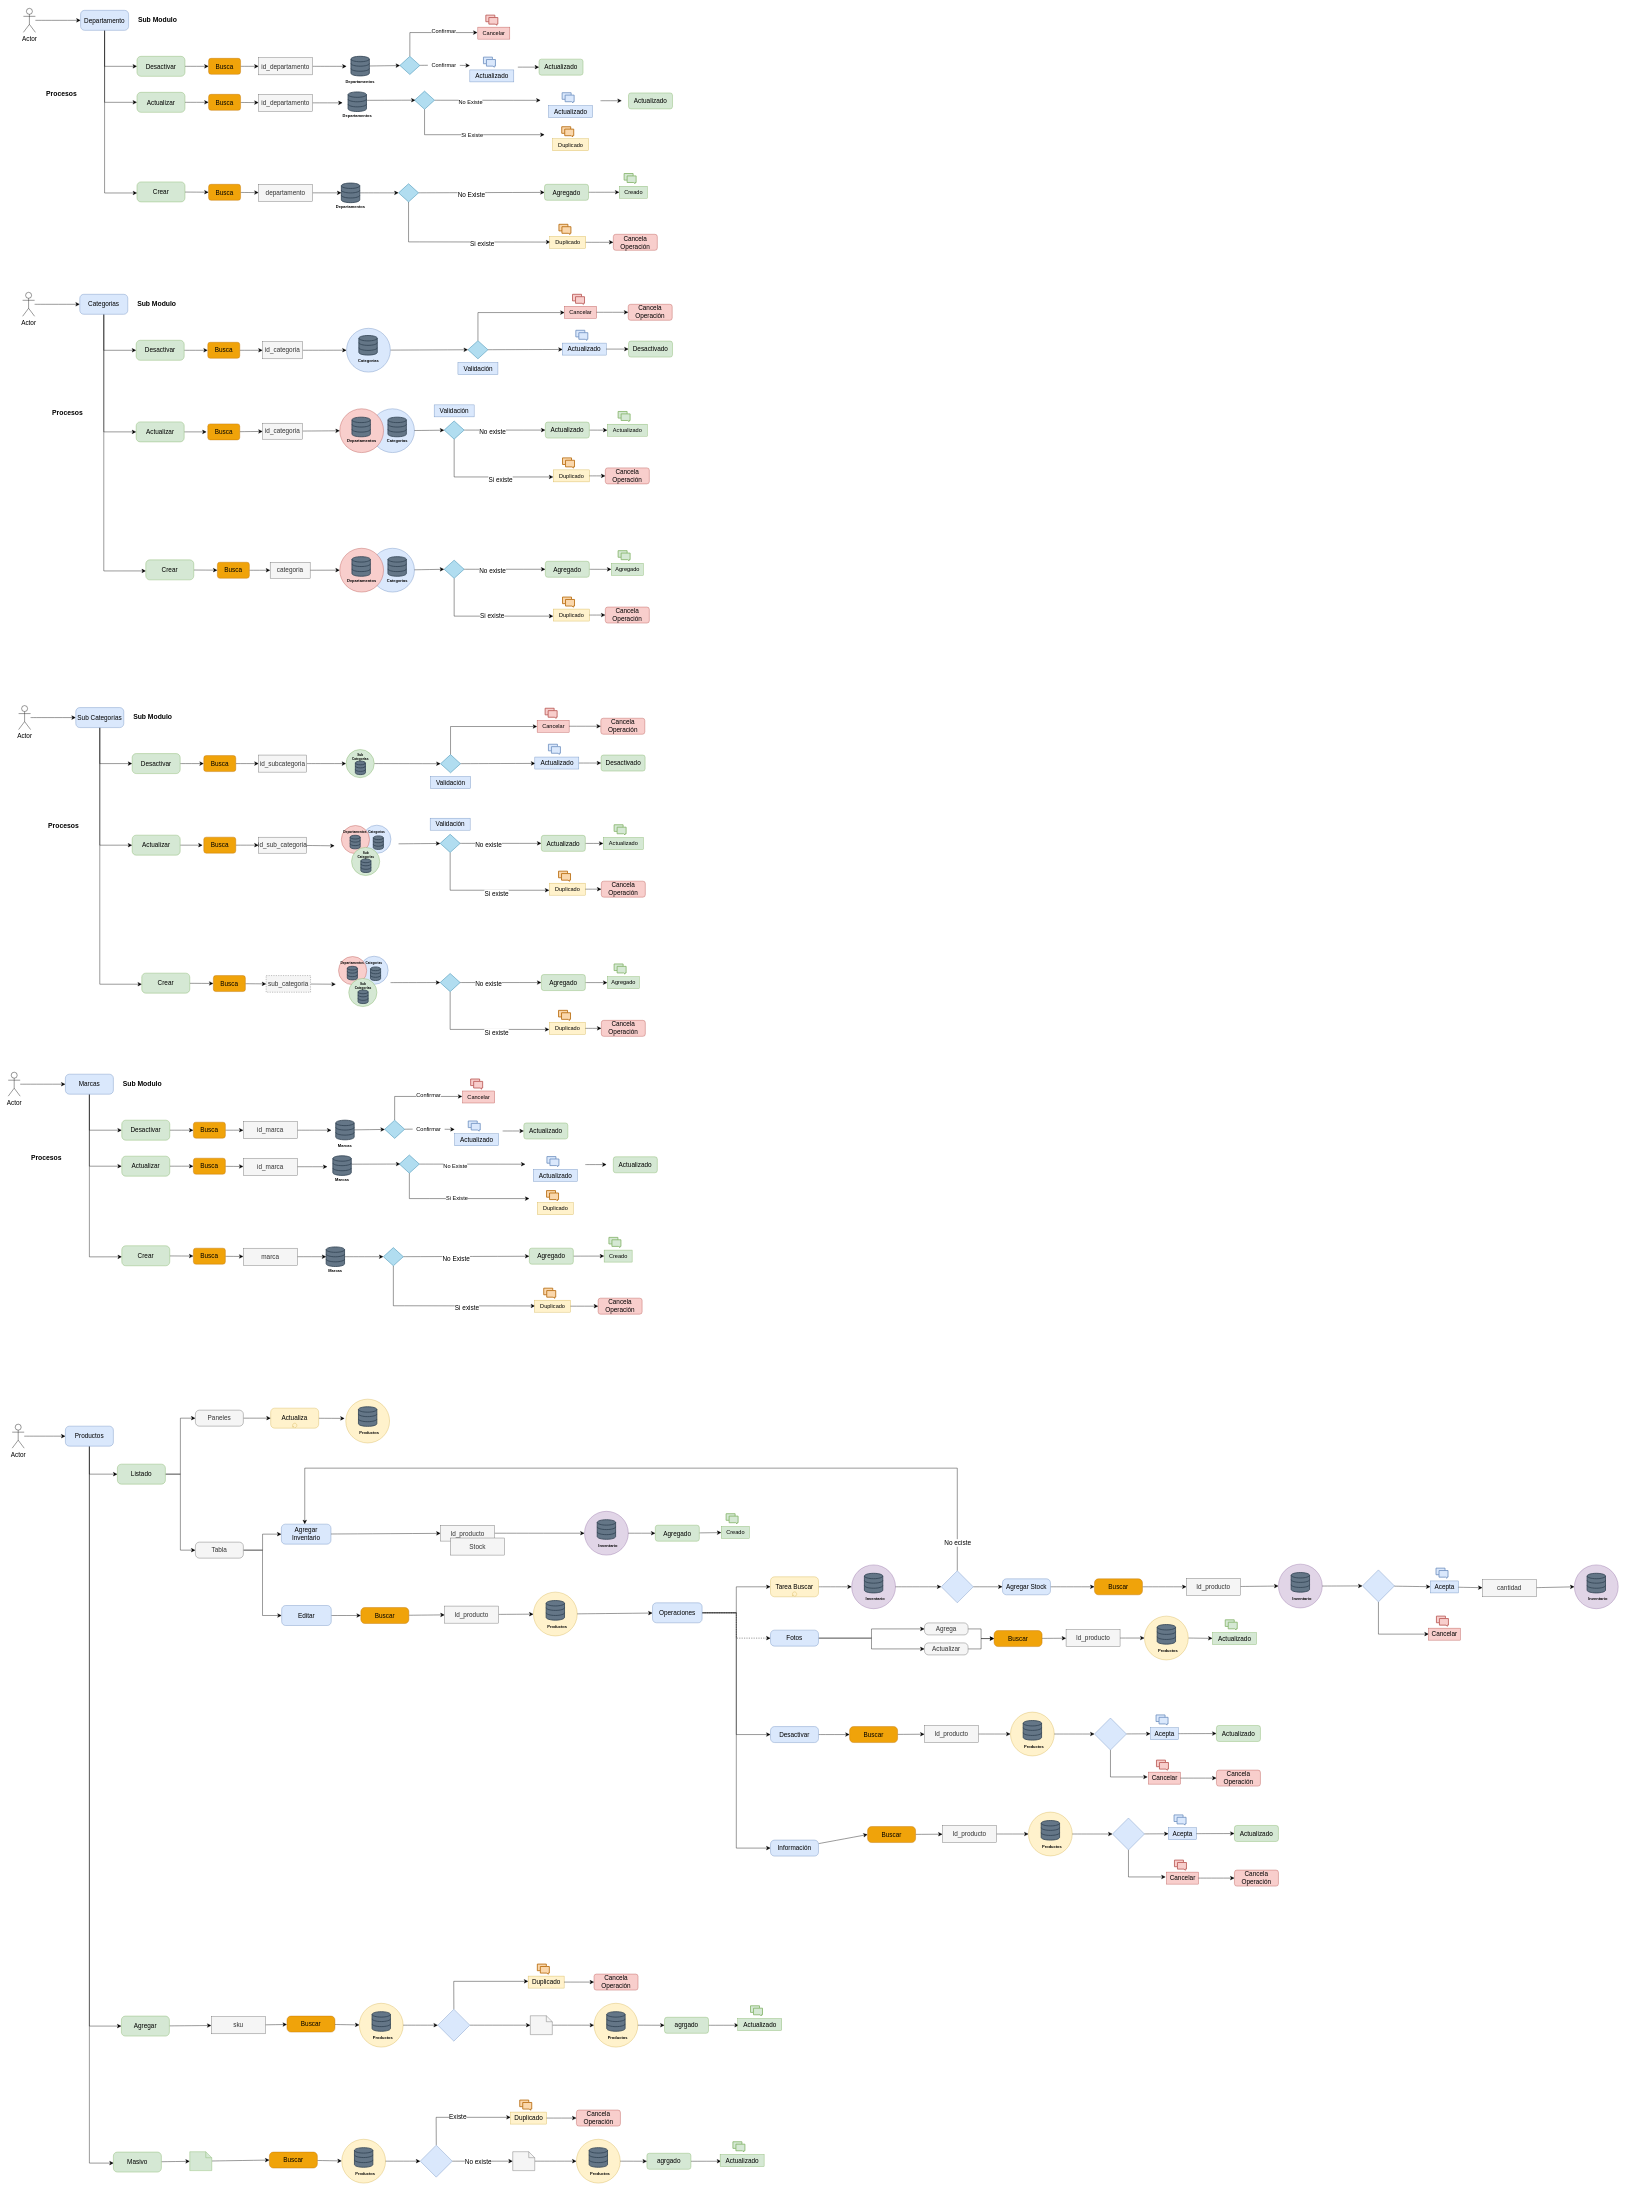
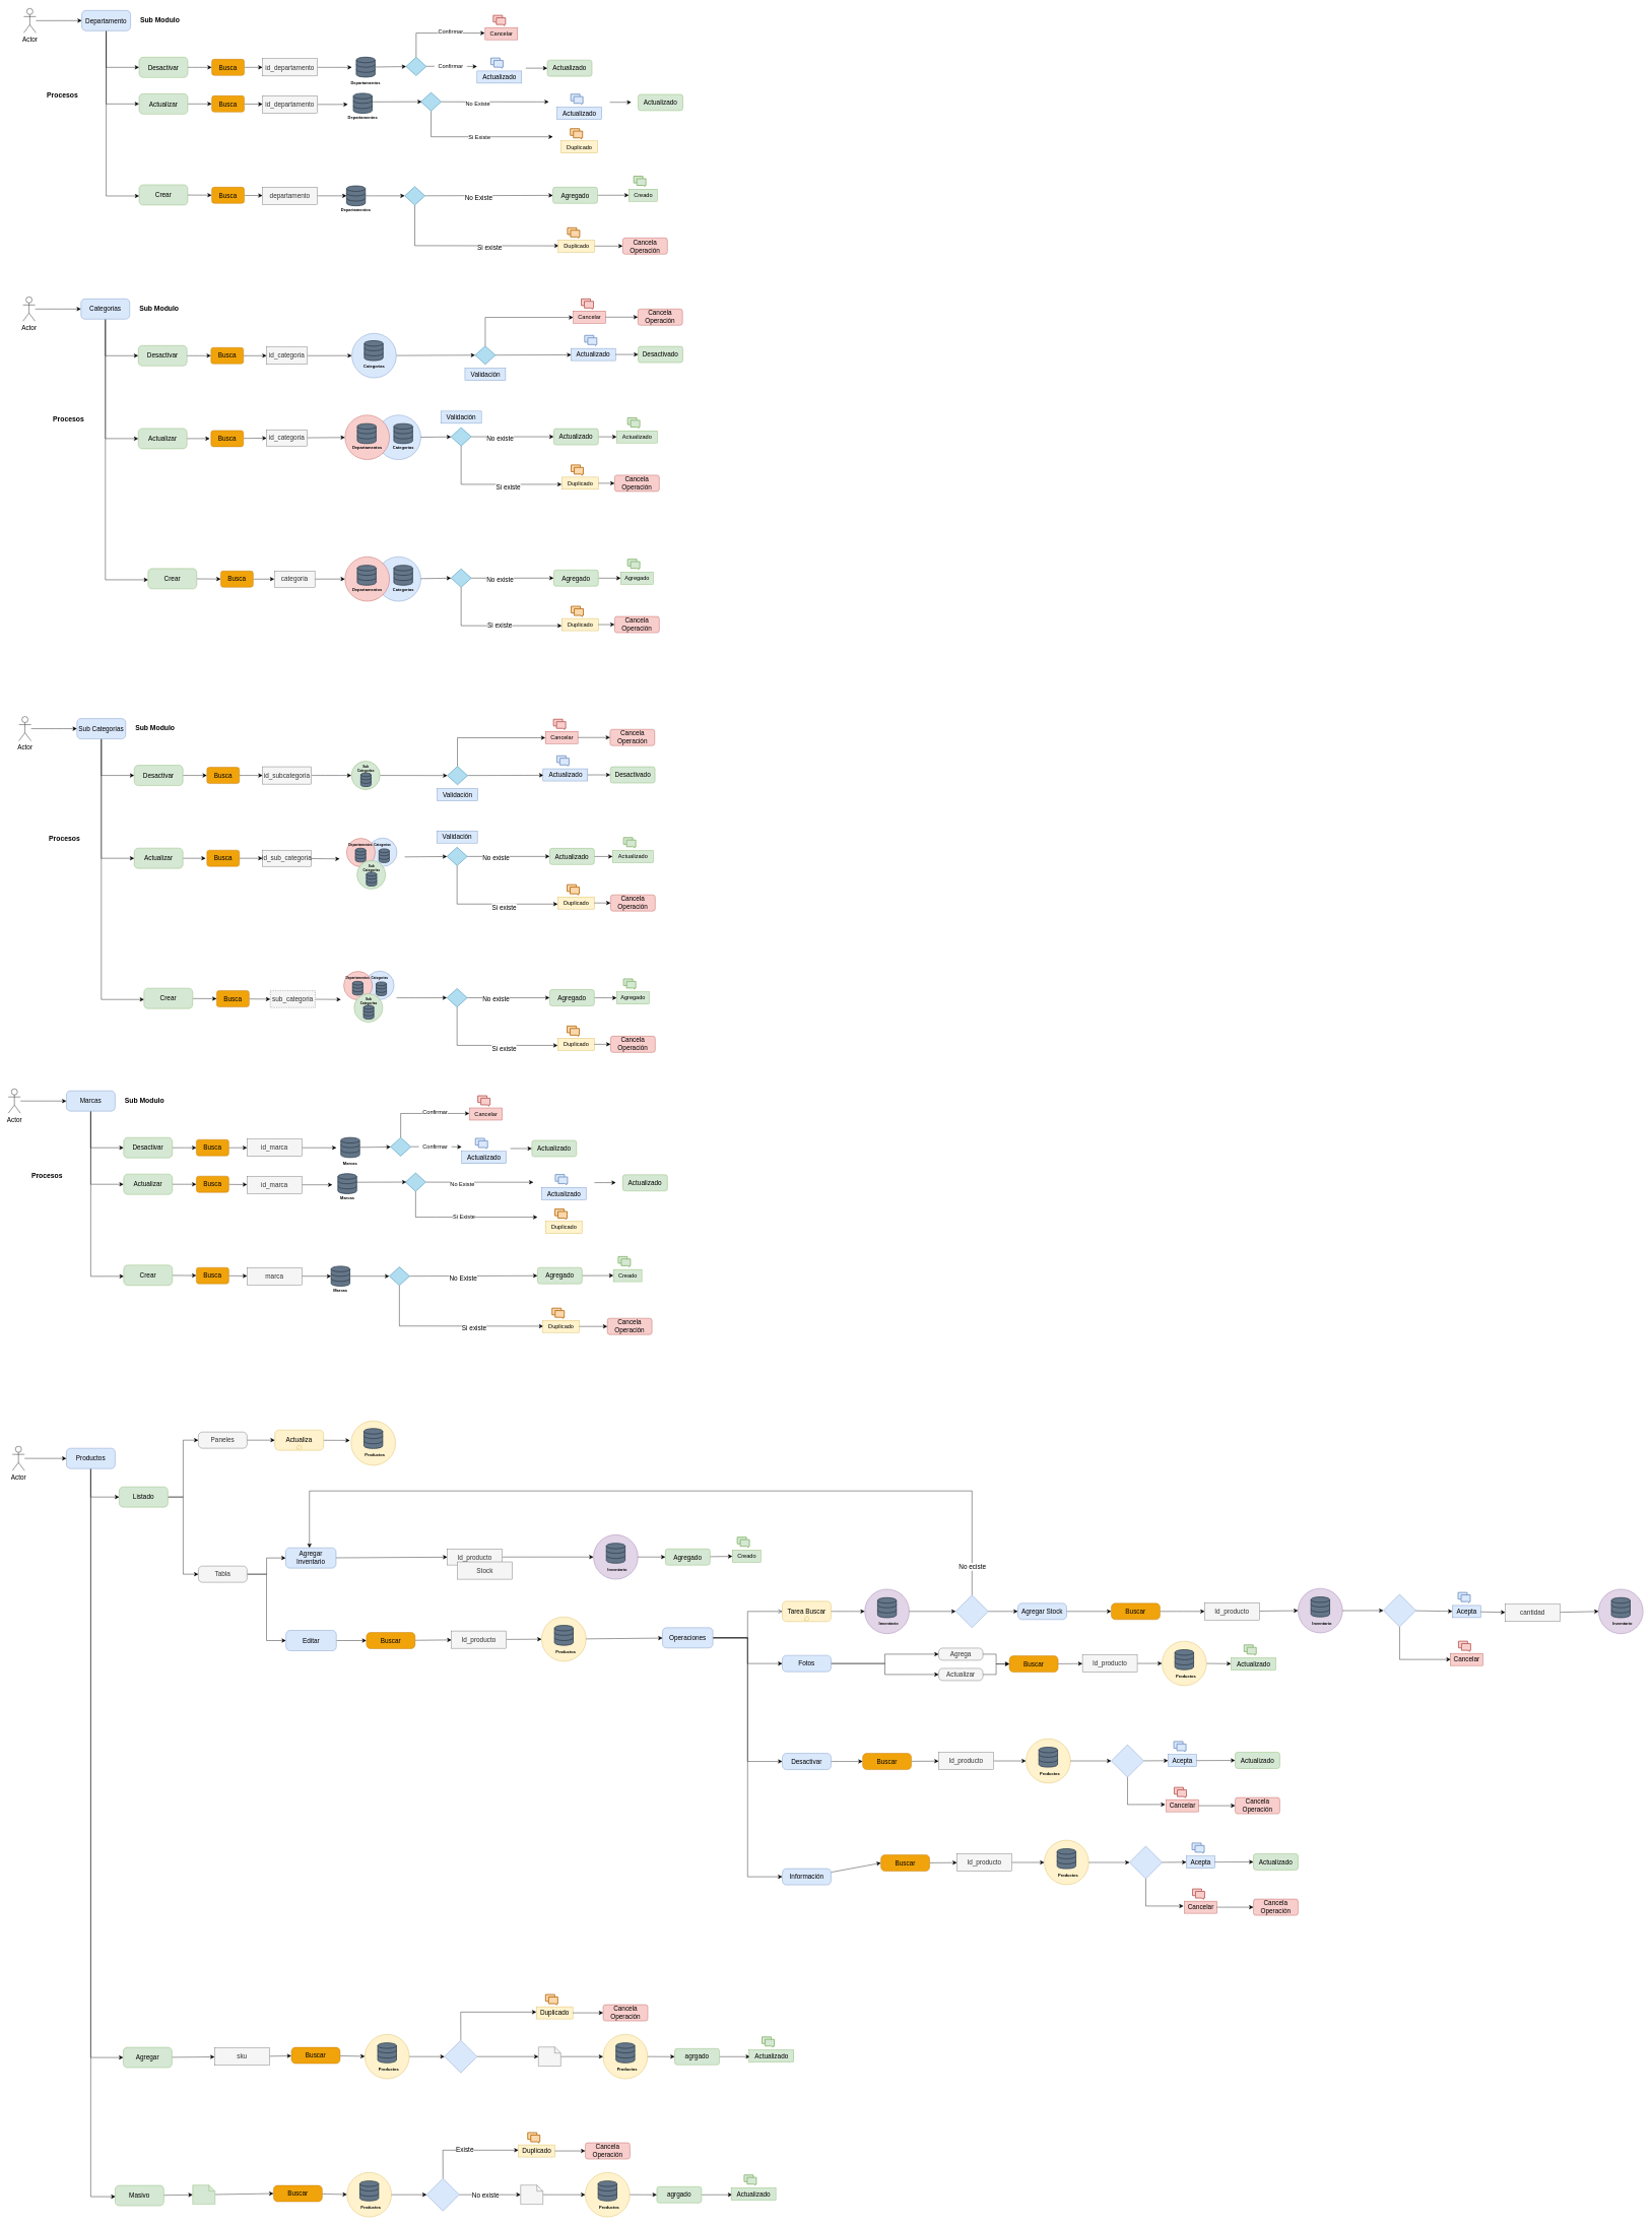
- <mxCell id="389" style="edgeStyle=orthogonalEdgeStyle;rounded=0;orthogonalLoop=1;jettySize=auto;html=1;entryX=0;entryY=0.5;entryDx=0;entryDy=0;entryPerimeter=0;fontSize=12;startSize=8;endSize=8;" parent="1" source="392" target="444" edge="1"><mxGeometry relative="1" as="geometry" /></mxCell>
+ <mxCell id="389" style="edgeStyle=orthogonalEdgeStyle;rounded=0;orthogonalLoop=1;jettySize=auto;html=1;entryX=0;entryY=0.5;entryDx=0;entryDy=0;entryPerimeter=0;fontSize=12;startSize=8;endSize=8;endArrow=open;" parent="1" source="392" target="444" edge="1"><mxGeometry relative="1" as="geometry" /></mxCell>
- <mxCell id="388" style="edgeStyle=orthogonalEdgeStyle;rounded=0;orthogonalLoop=1;jettySize=auto;html=1;entryX=0;entryY=0.5;entryDx=0;entryDy=0;entryPerimeter=0;fontSize=12;startSize=8;endSize=8;dashed=1;" parent="1" source="392" target="382" edge="1"><mxGeometry relative="1" as="geometry" /></mxCell>
+ <mxCell id="388" style="edgeStyle=orthogonalEdgeStyle;rounded=0;orthogonalLoop=1;jettySize=auto;html=1;entryX=0;entryY=0.5;entryDx=0;entryDy=0;entryPerimeter=0;fontSize=12;startSize=8;endSize=8;" parent="1" source="392" target="382" edge="1"><mxGeometry relative="1" as="geometry" /></mxCell>
